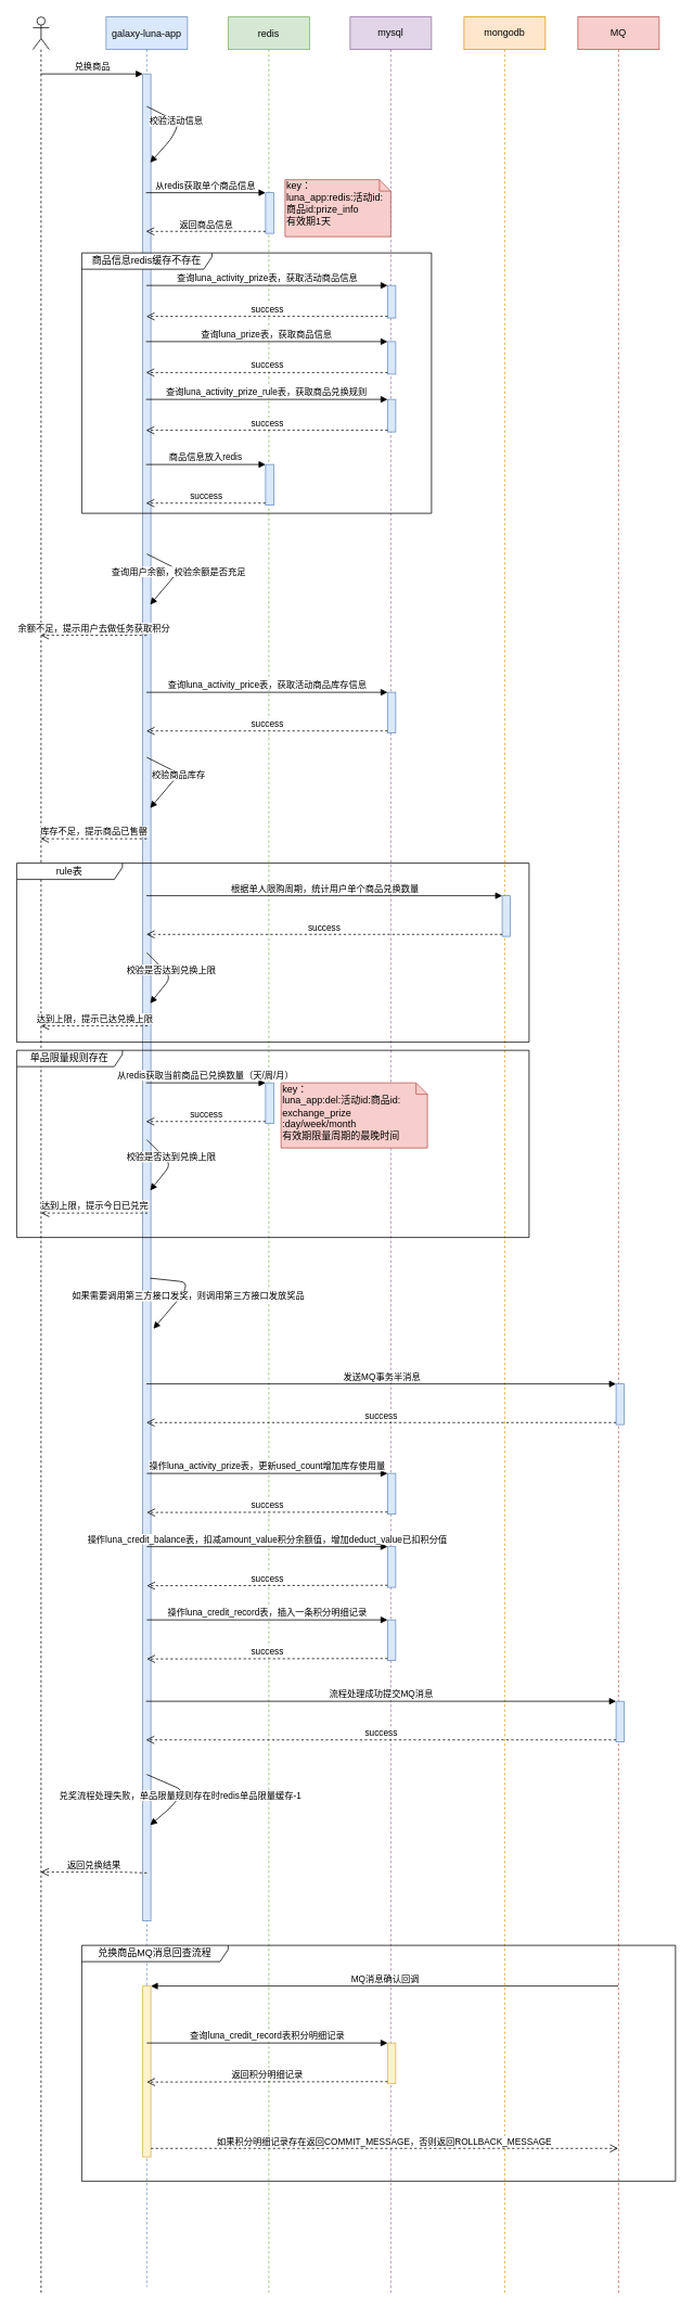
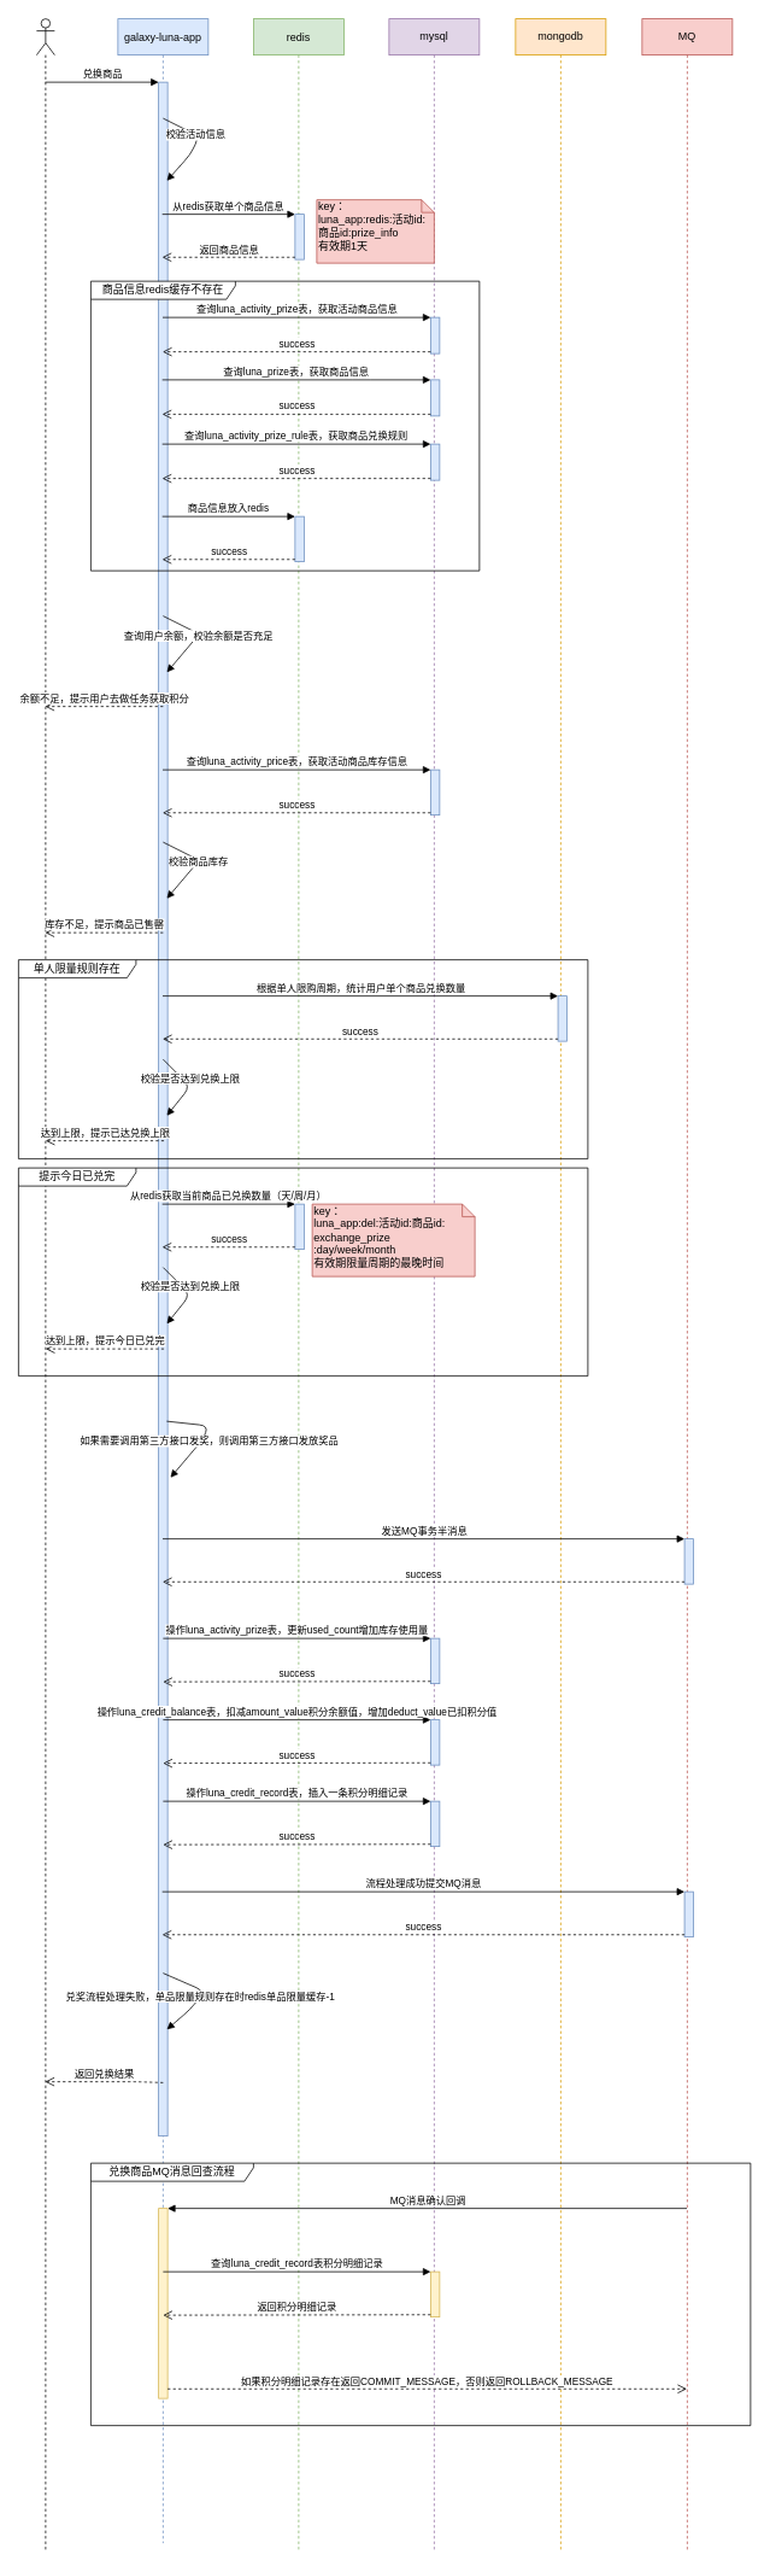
- <mxCell id="64" value="rule表" style="shape=umlFrame;whiteSpace=wrap;html=1;width=130;height=20;" vertex="1" parent="1"><mxGeometry x="20" y="1060" width="630" height="220" as="geometry" /></mxCell>
+ <mxCell id="64" value="单人限量规则存在" style="shape=umlFrame;whiteSpace=wrap;html=1;width=130;height=20;" vertex="1" parent="1"><mxGeometry x="20" y="1060" width="630" height="220" as="geometry" /></mxCell>
- <mxCell id="65" value="单品限量规则存在" style="shape=umlFrame;whiteSpace=wrap;html=1;width=130;height=20;" vertex="1" parent="1"><mxGeometry x="20" y="1290" width="630" height="230" as="geometry" /></mxCell>
+ <mxCell id="65" value="提示今日已兑完" style="shape=umlFrame;whiteSpace=wrap;html=1;width=130;height=20;" vertex="1" parent="1"><mxGeometry x="20" y="1290" width="630" height="230" as="geometry" /></mxCell>
